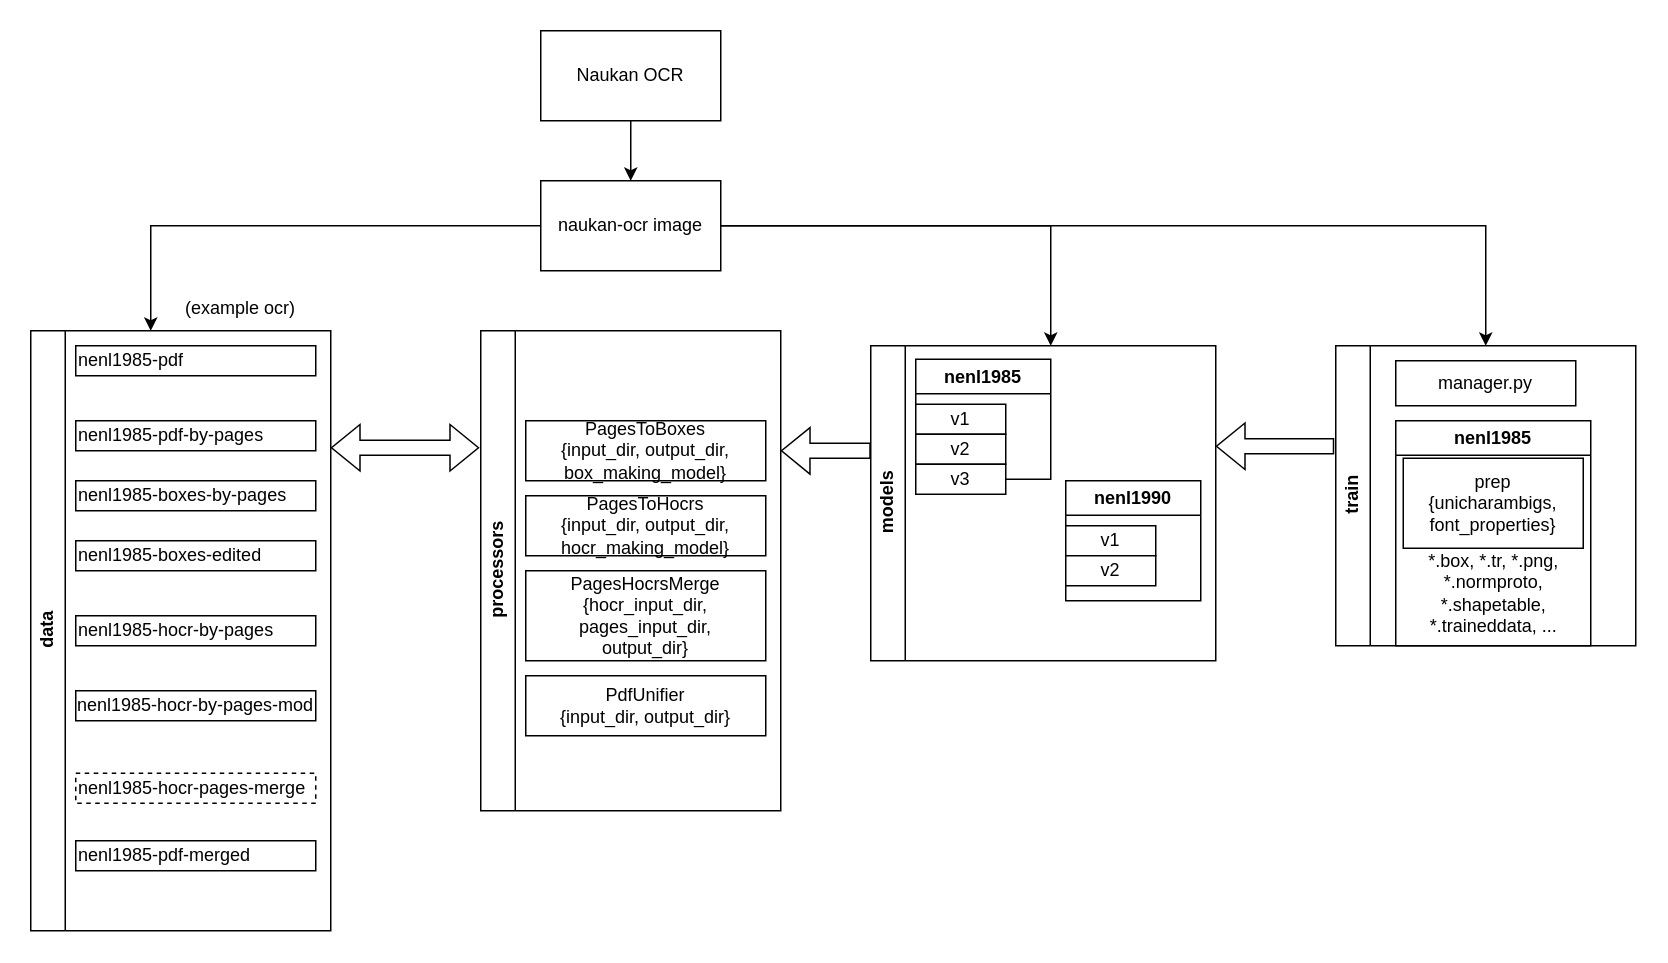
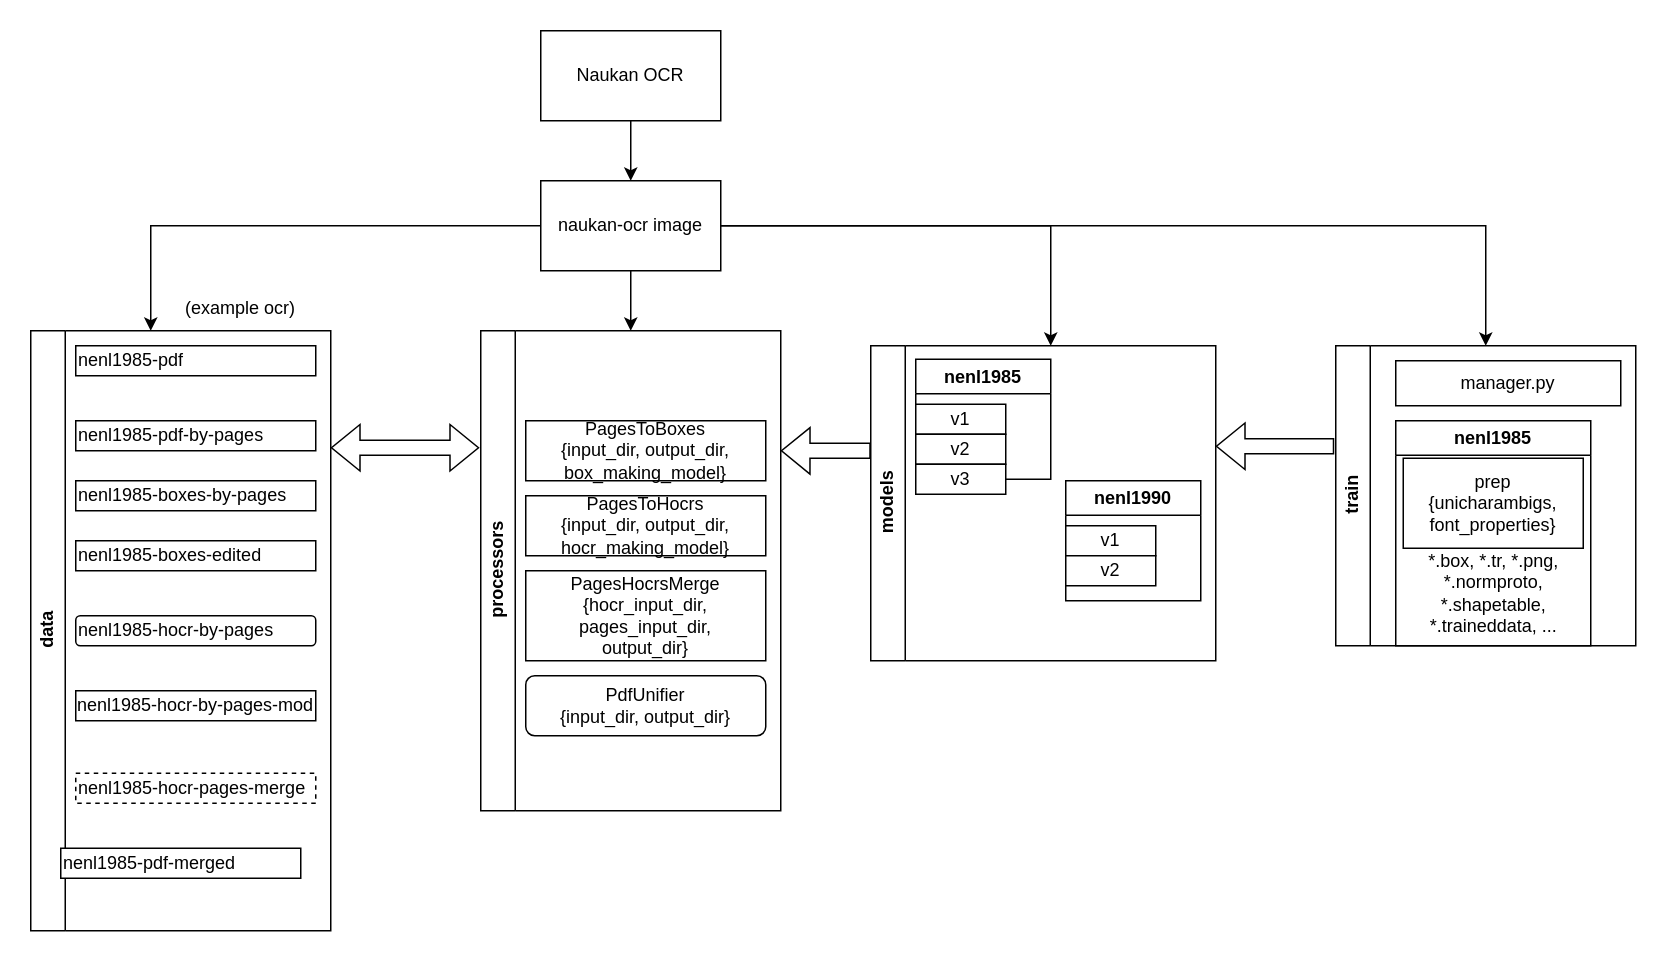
+ <mxCell id="37" value="" style="endArrow=classic;html=1;rounded=0;exitX=0.5;exitY=1;exitDx=0;exitDy=0;entryX=0.5;entryY=0;entryDx=0;entryDy=0;" edge="1" parent="1" source="4" target="15"><mxGeometry width="50" height="50" relative="1" as="geometry"><mxPoint x="430" y="350" as="sourcePoint" /><mxPoint x="480" y="300" as="targetPoint" /></mxGeometry></mxCell>
- <mxCell id="29" value="manager.py" style="whiteSpace=wrap;html=1;" vertex="1" parent="28"><mxGeometry x="40" y="10" width="120" height="30" as="geometry" /></mxCell>
+ <mxCell id="29" value="manager.py" style="whiteSpace=wrap;html=1;" vertex="1" parent="28"><mxGeometry x="40" y="10" width="150" height="30" as="geometry" /></mxCell>
- <mxCell id="8" value="nenl1985-hocr-by-pages" style="whiteSpace=wrap;html=1;align=left;" vertex="1" parent="5"><mxGeometry x="30" y="190" width="160" height="20" as="geometry" /></mxCell>
+ <mxCell id="8" value="nenl1985-hocr-by-pages" style="whiteSpace=wrap;html=1;align=left;rounded=1;" vertex="1" parent="5"><mxGeometry x="30" y="190" width="160" height="20" as="geometry" /></mxCell>
- <mxCell id="19" value="PdfUnifier&lt;br&gt;{input_dir, output_dir}" style="rounded=0;whiteSpace=wrap;html=1;" vertex="1" parent="15"><mxGeometry x="30" y="230" width="160" height="40" as="geometry" /></mxCell>
+ <mxCell id="19" value="PdfUnifier&lt;br&gt;{input_dir, output_dir}" style="whiteSpace=wrap;html=1;rounded=1;" vertex="1" parent="15"><mxGeometry x="30" y="230" width="160" height="40" as="geometry" /></mxCell>
- <mxCell id="11" value="nenl1985-pdf-merged" style="whiteSpace=wrap;html=1;align=left;" vertex="1" parent="5"><mxGeometry x="30" y="340" width="160" height="20" as="geometry" /></mxCell>
+ <mxCell id="11" value="nenl1985-pdf-merged" style="whiteSpace=wrap;html=1;align=left;" vertex="1" parent="5"><mxGeometry x="20" y="345" width="160" height="20" as="geometry" /></mxCell>
